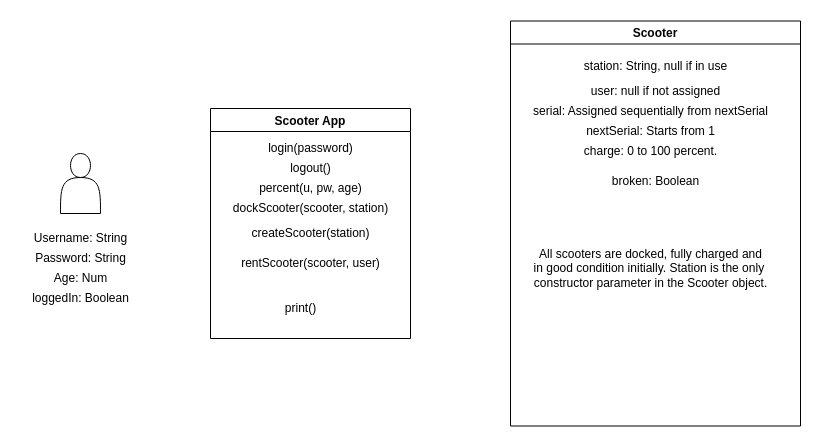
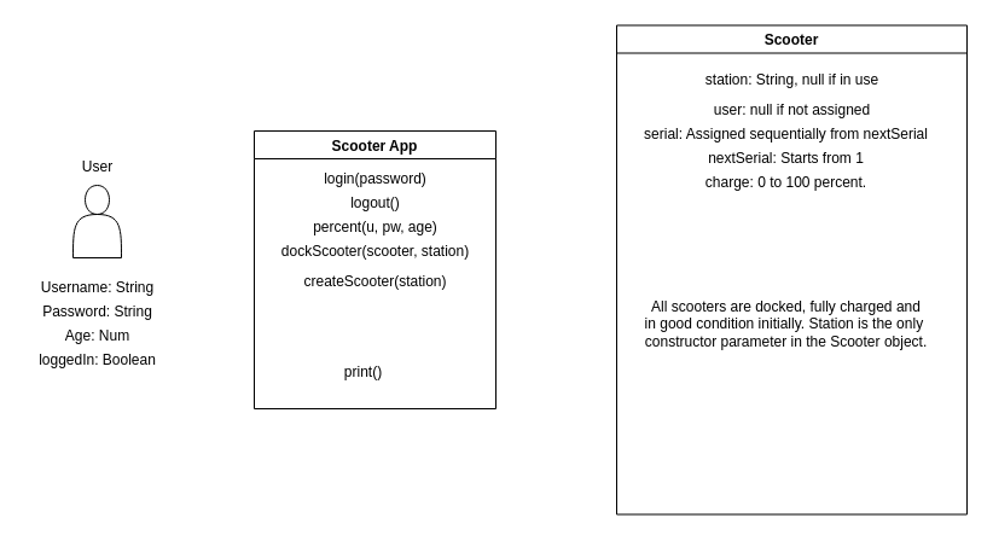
+ <mxCell id="3" value="User" style="text;html=1;align=center;verticalAlign=middle;resizable=0;points=[];autosize=1;strokeColor=none;fillColor=none;" vertex="1" parent="1"><mxGeometry x="55" y="123" width="50" height="30" as="geometry" /></mxCell>
- <mxCell id="10" value="broken: Boolean" style="text;html=1;align=center;verticalAlign=middle;resizable=0;points=[];autosize=1;strokeColor=none;fillColor=none;" vertex="1" parent="4"><mxGeometry x="90" y="145" width="110" height="30" as="geometry" /></mxCell>
- <mxCell id="23" value="rentScooter(scooter, user)" style="text;html=1;align=center;verticalAlign=middle;resizable=0;points=[];autosize=1;strokeColor=none;fillColor=none;" vertex="1" parent="16"><mxGeometry x="20" y="140" width="160" height="30" as="geometry" /></mxCell>
